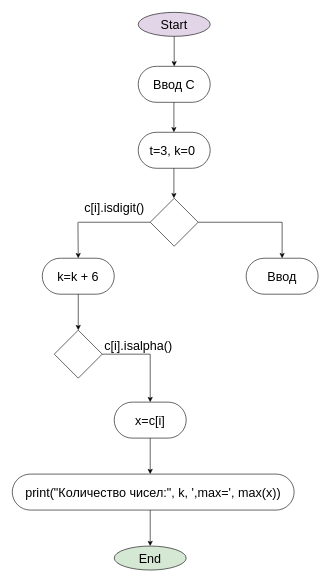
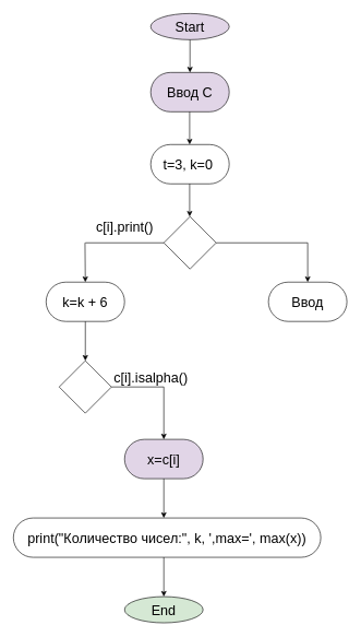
- <mxCell id="4" value="Ввод C" style="rounded=1;whiteSpace=wrap;html=1;fontSize=21;arcSize=50;" vertex="1" parent="1"><mxGeometry x="230" y="110" width="120" height="60" as="geometry" /></mxCell>
+ <mxCell id="4" value="Ввод C" style="rounded=1;whiteSpace=wrap;html=1;fontSize=21;arcSize=50;fillColor=#e1d5e7;" vertex="1" parent="1"><mxGeometry x="230" y="110" width="120" height="60" as="geometry" /></mxCell>
- <mxCell id="12" value="c[i].isdigit()" style="text;html=1;align=center;verticalAlign=middle;resizable=0;points=[];autosize=1;strokeColor=none;fontSize=21;" vertex="1" parent="1"><mxGeometry x="130" y="330" width="120" height="30" as="geometry" /></mxCell>
+ <mxCell id="12" value="c[i].print()" style="text;html=1;align=center;verticalAlign=middle;resizable=0;points=[];autosize=1;strokeColor=none;fontSize=21;" vertex="1" parent="1"><mxGeometry x="130" y="330" width="120" height="30" as="geometry" /></mxCell>
- <mxCell id="22" value="x=c[i]" style="rounded=1;whiteSpace=wrap;html=1;fontSize=21;arcSize=50;" vertex="1" parent="1"><mxGeometry x="190" y="670" width="120" height="60" as="geometry" /></mxCell>
+ <mxCell id="22" value="x=c[i]" style="rounded=1;whiteSpace=wrap;html=1;fontSize=21;arcSize=50;fillColor=#e1d5e7;" vertex="1" parent="1"><mxGeometry x="190" y="670" width="120" height="60" as="geometry" /></mxCell>
